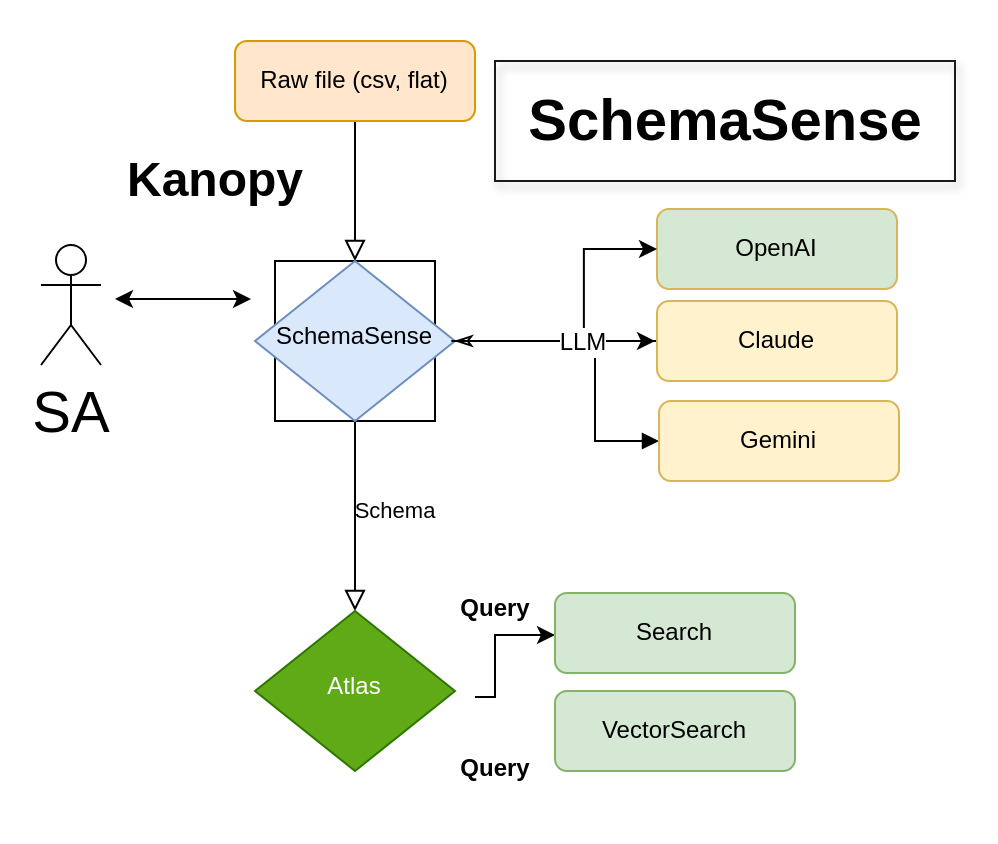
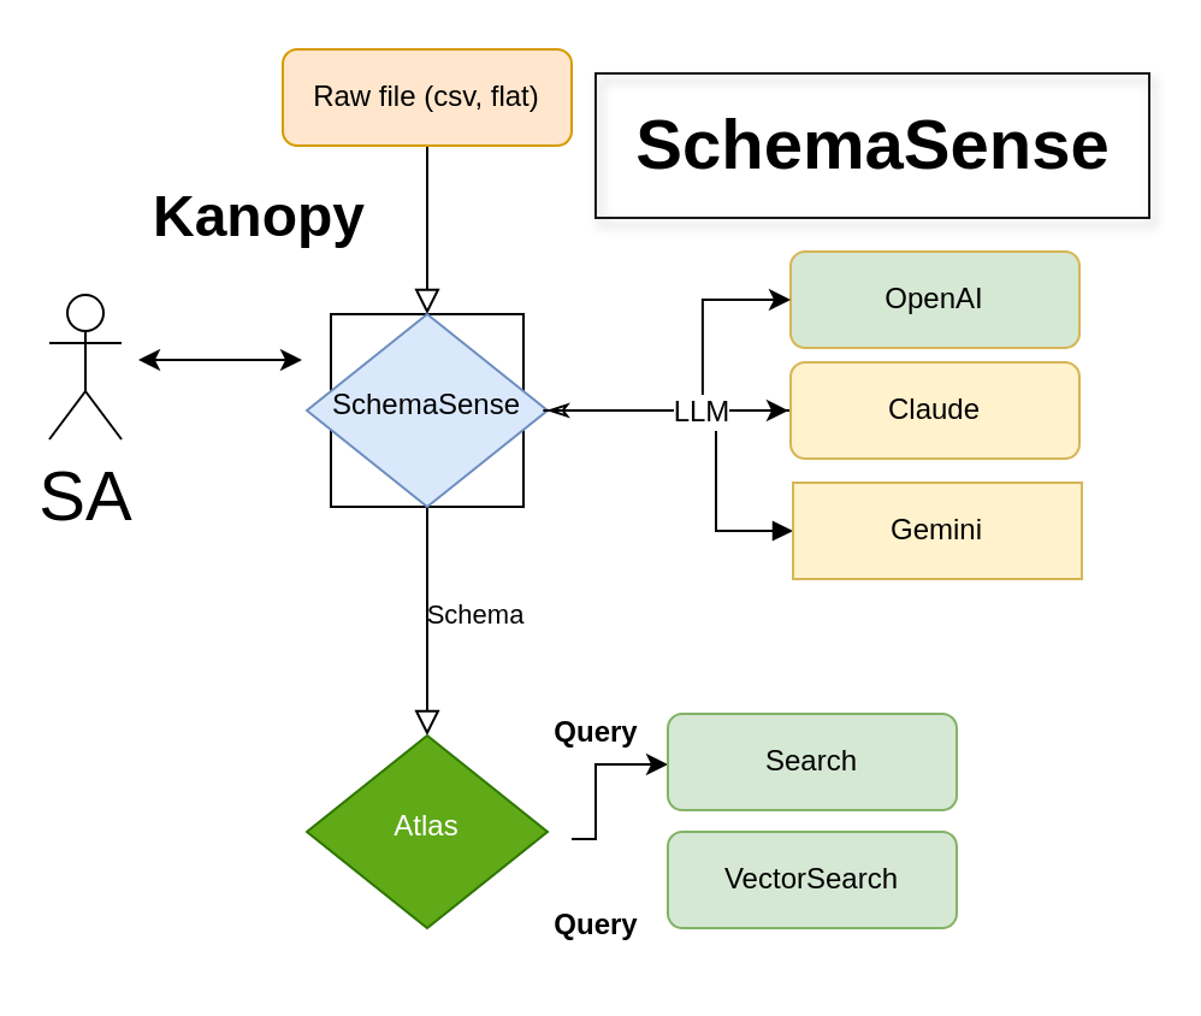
- <mxCell id="20" value="Gemini" style="rounded=1;whiteSpace=wrap;html=1;fontSize=12;glass=0;strokeWidth=1;shadow=0;fillColor=#fff2cc;strokeColor=#d6b656;" vertex="1" parent="1"><mxGeometry x="329" y="200" width="120" height="40" as="geometry" /></mxCell>
+ <mxCell id="20" value="Gemini" style="whiteSpace=wrap;html=1;fontSize=12;glass=0;strokeWidth=1;shadow=0;fillColor=#fff2cc;strokeColor=#d6b656;rounded=0;" vertex="1" parent="1"><mxGeometry x="329" y="200" width="120" height="40" as="geometry" /></mxCell>
